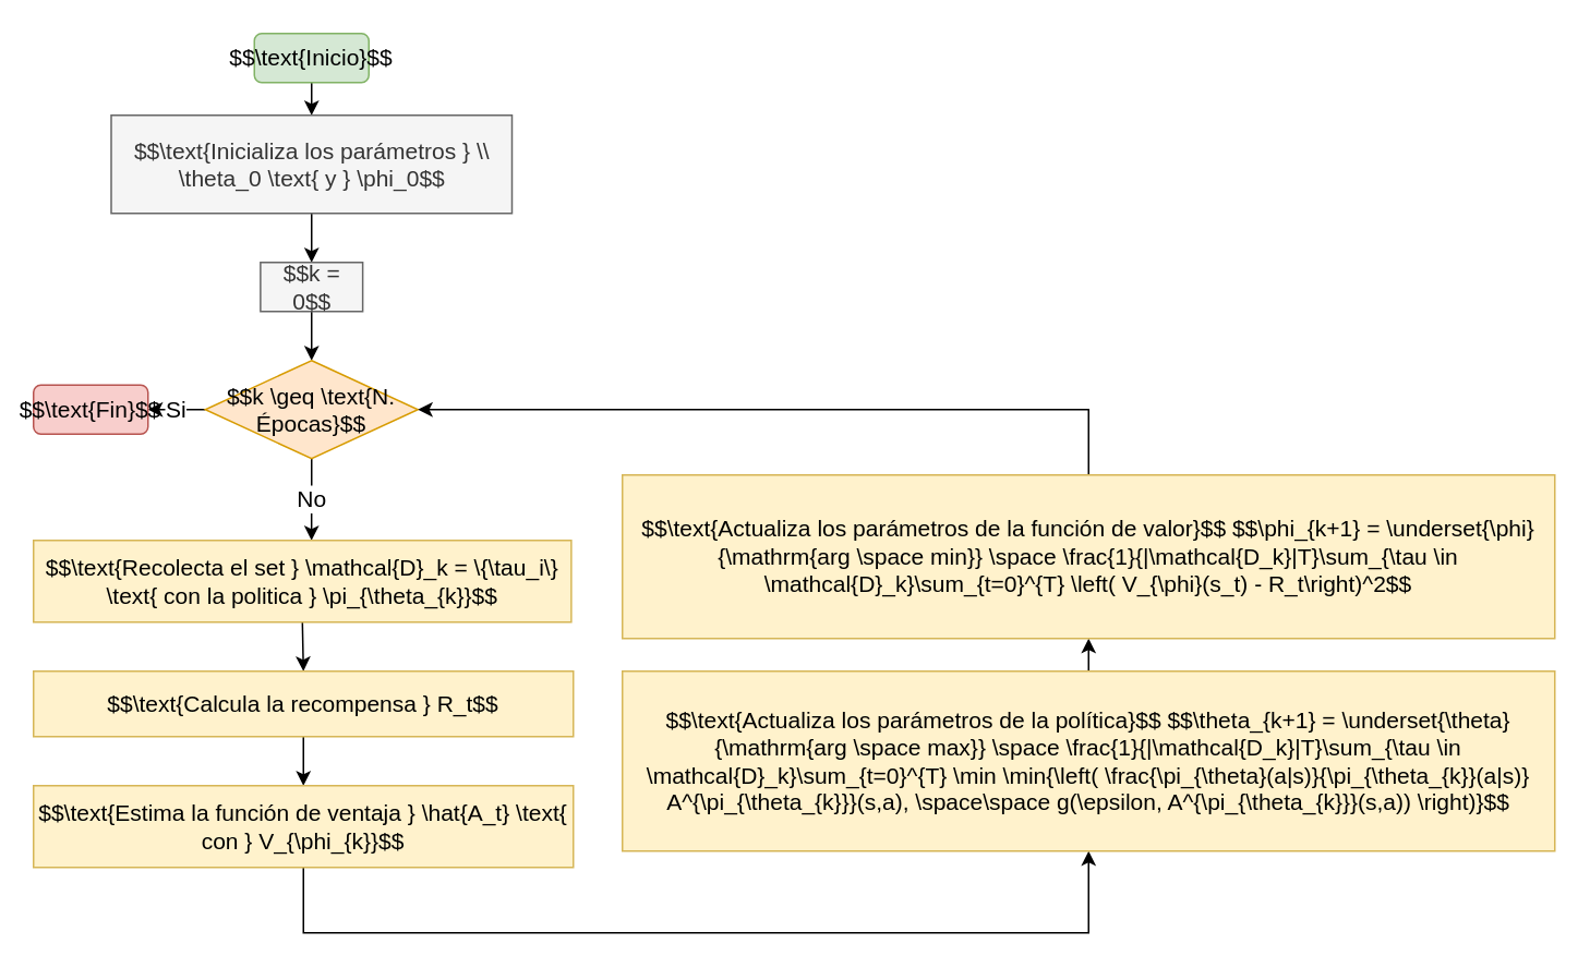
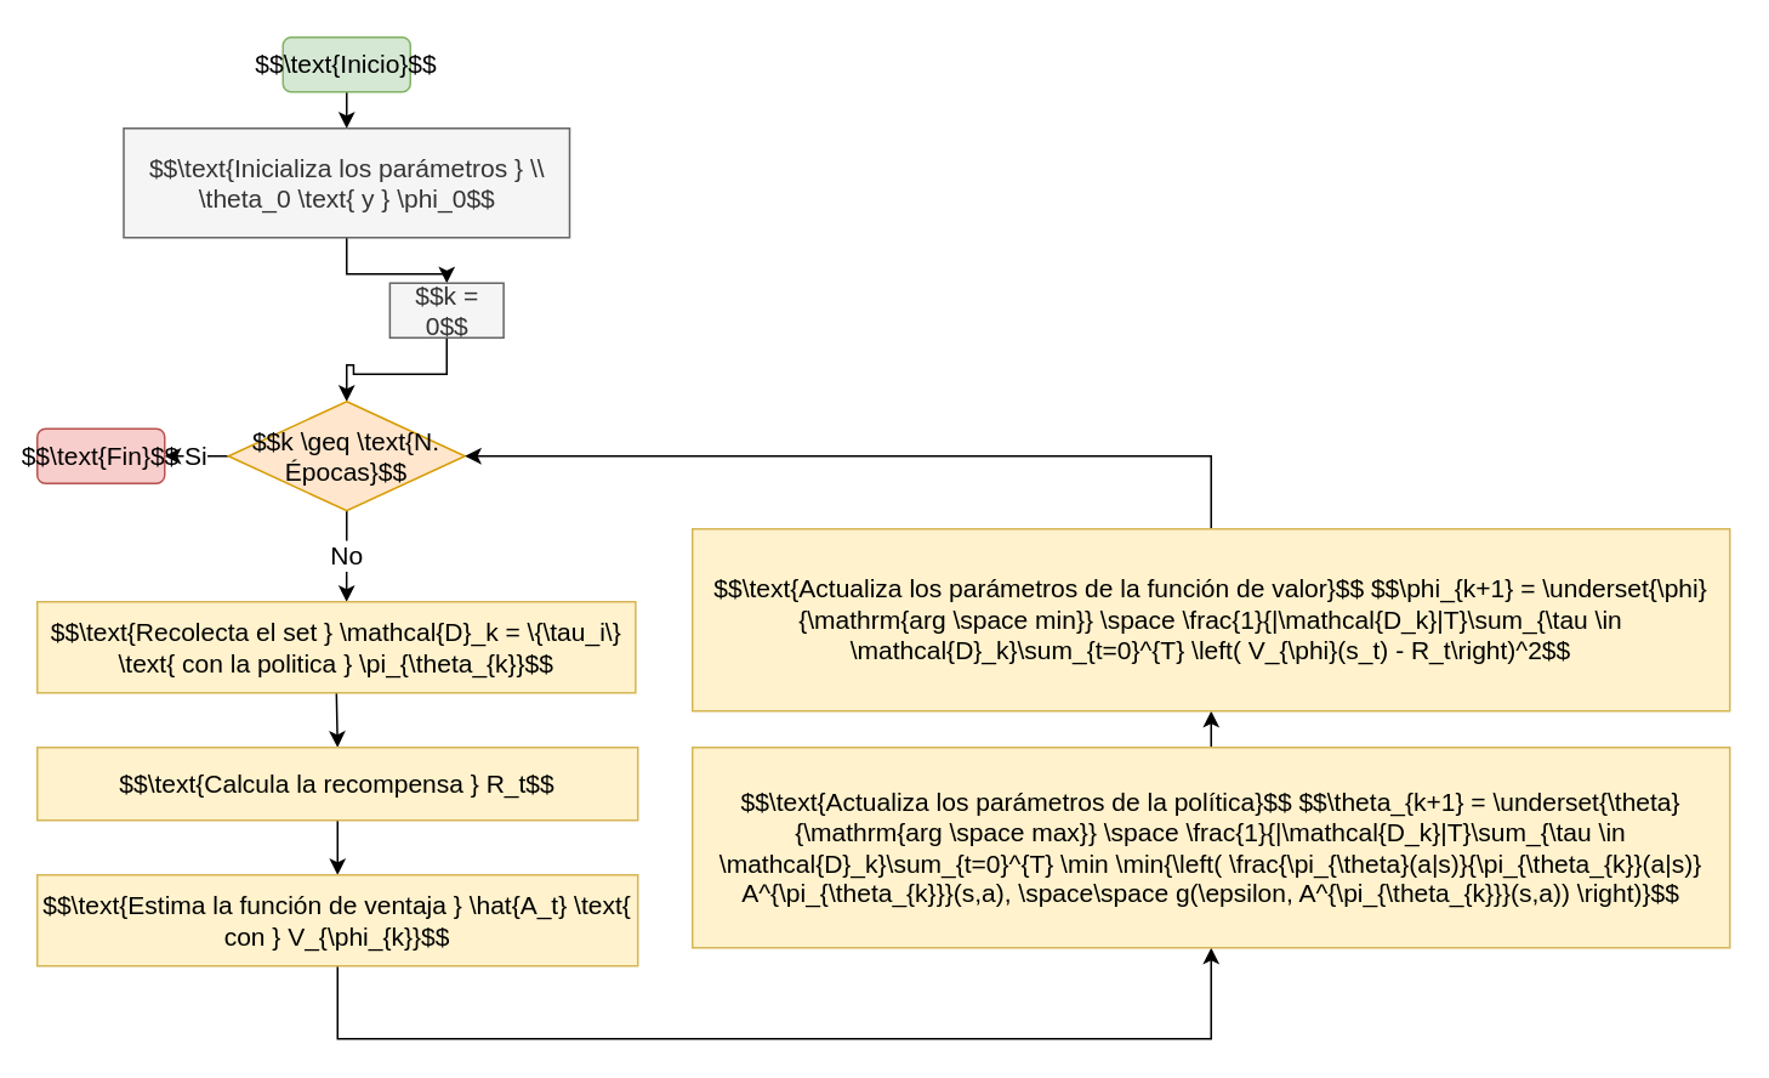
- <mxCell id="7" value="$$k = 0$$" style="rounded=0;align=center;whiteSpace=wrap;html=1;fillColor=#f5f5f5;fontColor=#333333;strokeColor=#666666;fontSize=14;" vertex="1" parent="1"><mxGeometry x="158.75" y="160" width="62.5" height="30" as="geometry" /></mxCell>
+ <mxCell id="7" value="$$k = 0$$" style="rounded=0;align=center;whiteSpace=wrap;html=1;fillColor=#f5f5f5;fontColor=#333333;strokeColor=#666666;fontSize=14;" vertex="1" parent="1"><mxGeometry x="213.75" y="155" width="62.5" height="30" as="geometry" /></mxCell>
